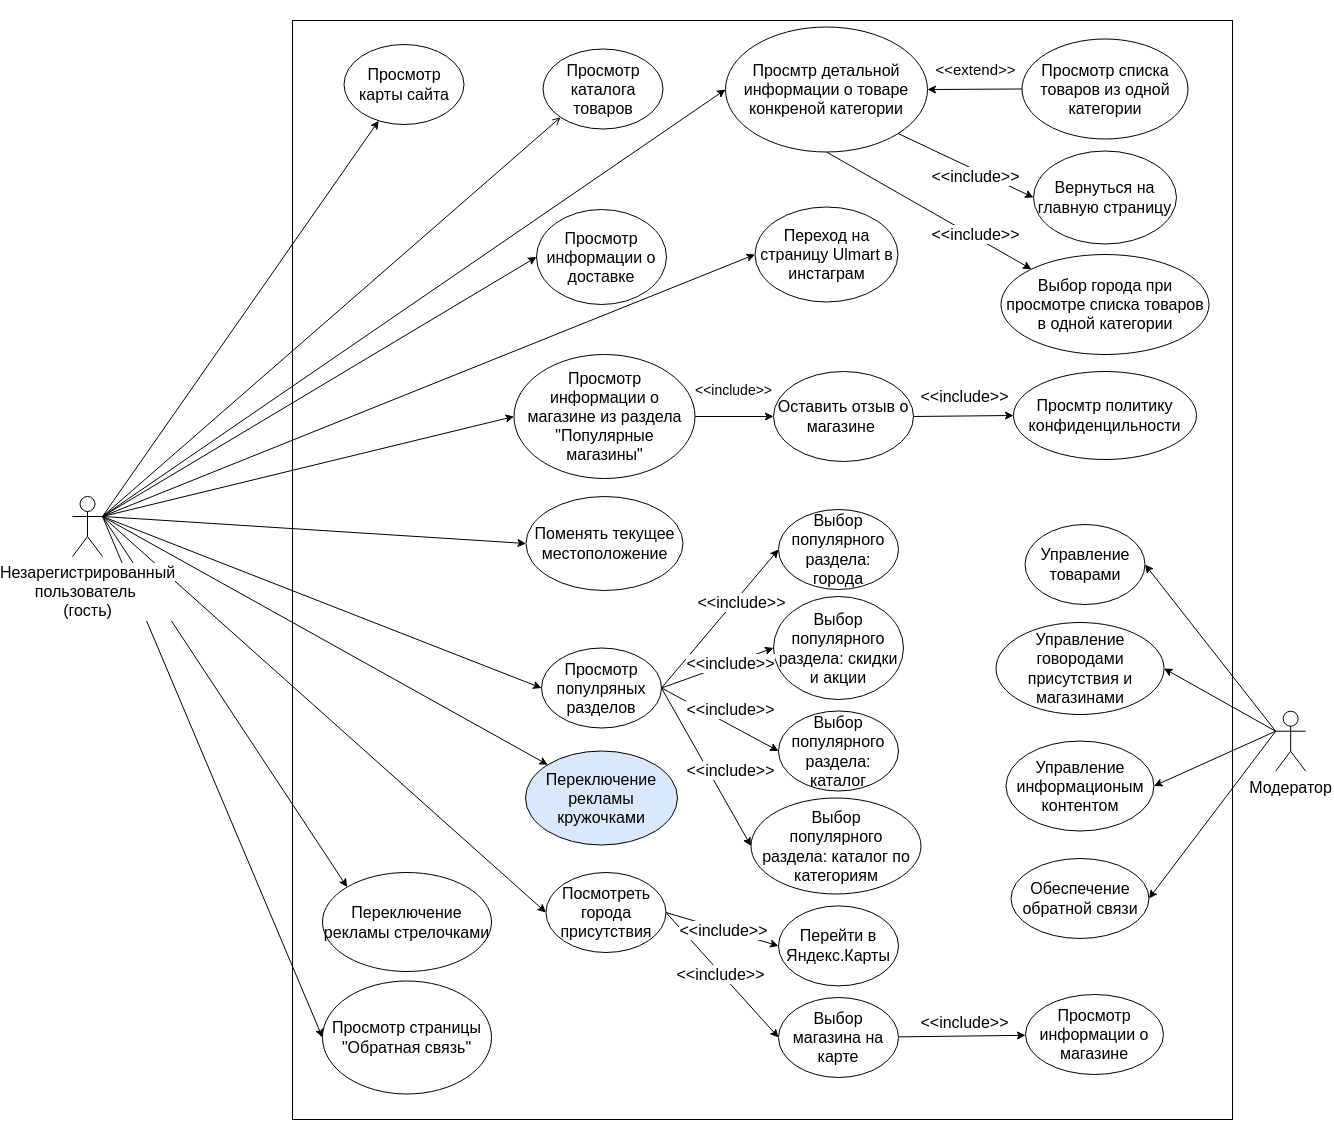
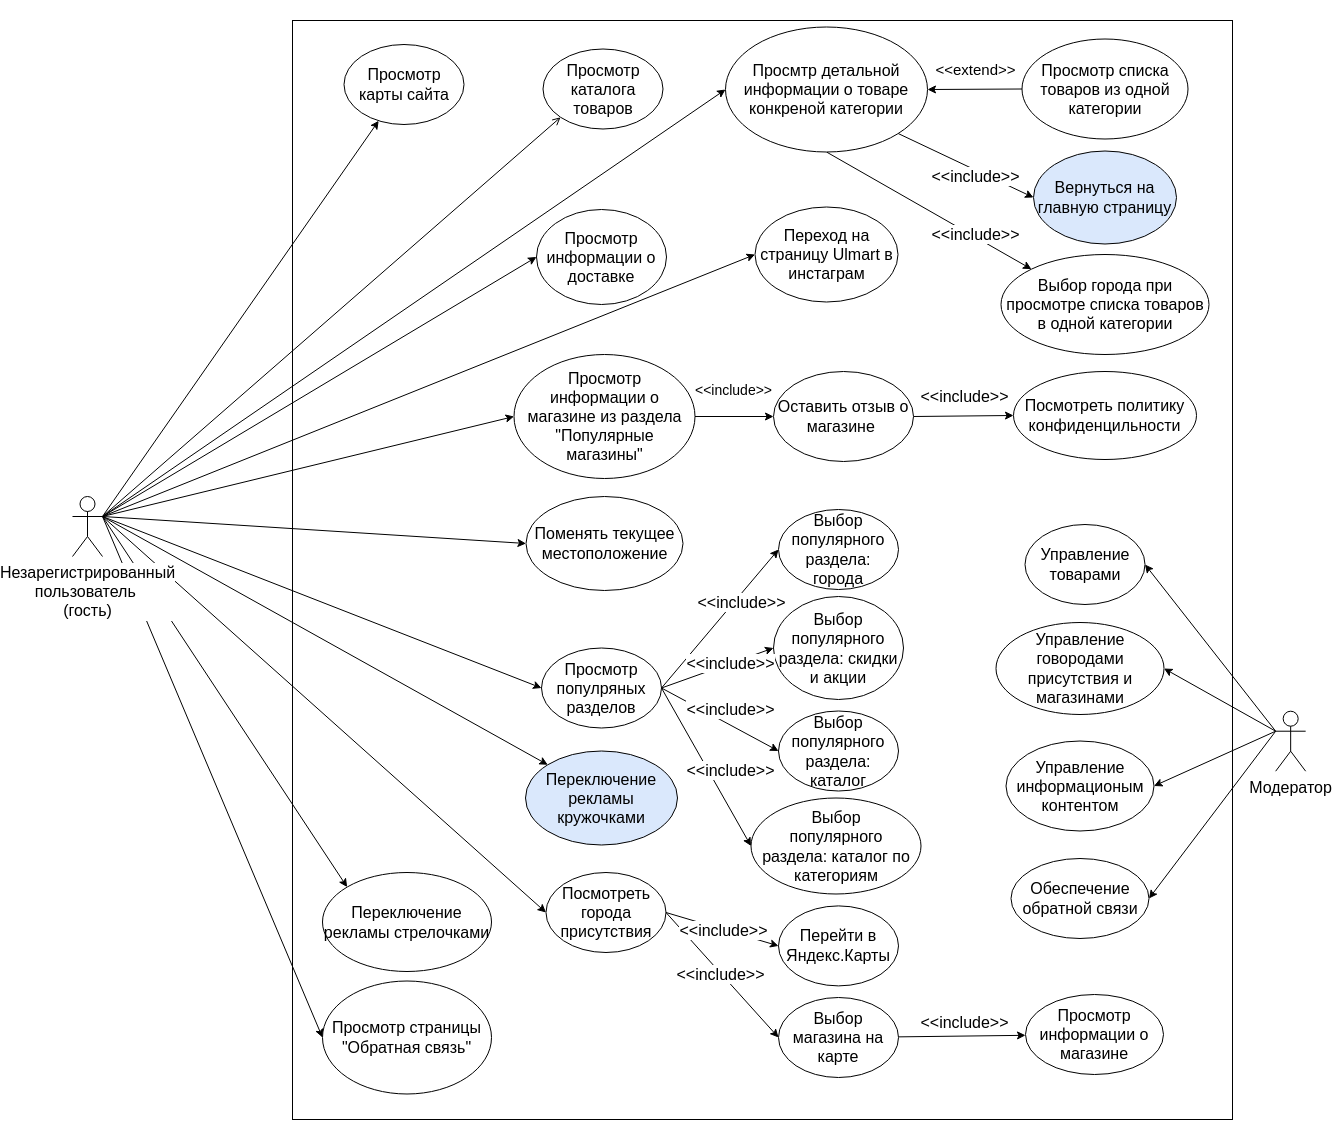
- <mxCell id="43" value="Вернуться на главную страницу" style="ellipse;whiteSpace=wrap;html=1;fontSize=16;" vertex="1" parent="1"><mxGeometry x="981" y="150.5" width="143" height="93" as="geometry" /></mxCell>
+ <mxCell id="43" value="Вернуться на главную страницу" style="ellipse;whiteSpace=wrap;html=1;fontSize=16;fillColor=#dae8fc;" vertex="1" parent="1"><mxGeometry x="981" y="150.5" width="143" height="93" as="geometry" /></mxCell>
- <mxCell id="38" value="Просмтр политику конфиденцильности" style="ellipse;whiteSpace=wrap;html=1;fillColor=#ffffff;fontSize=16;" parent="1" vertex="1"><mxGeometry x="961" y="371" width="183" height="88" as="geometry" /></mxCell>
+ <mxCell id="38" value="Посмотреть политику конфиденцильности" style="ellipse;whiteSpace=wrap;html=1;fillColor=#ffffff;fontSize=16;" parent="1" vertex="1"><mxGeometry x="961" y="371" width="183" height="88" as="geometry" /></mxCell>
